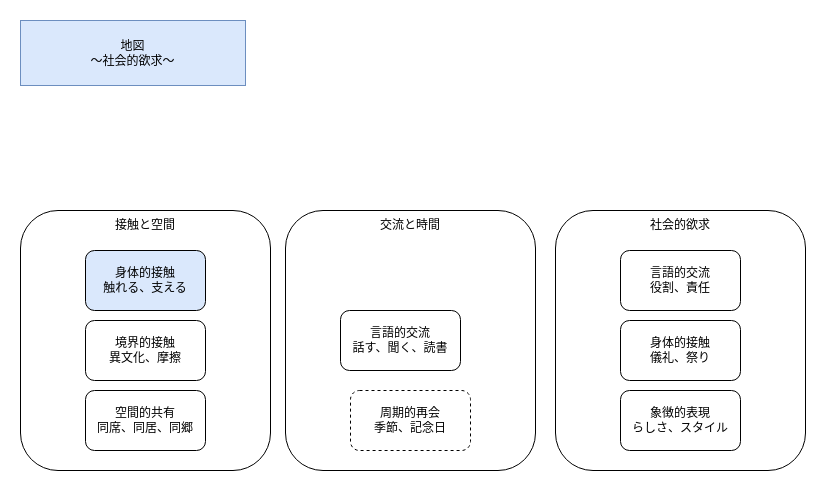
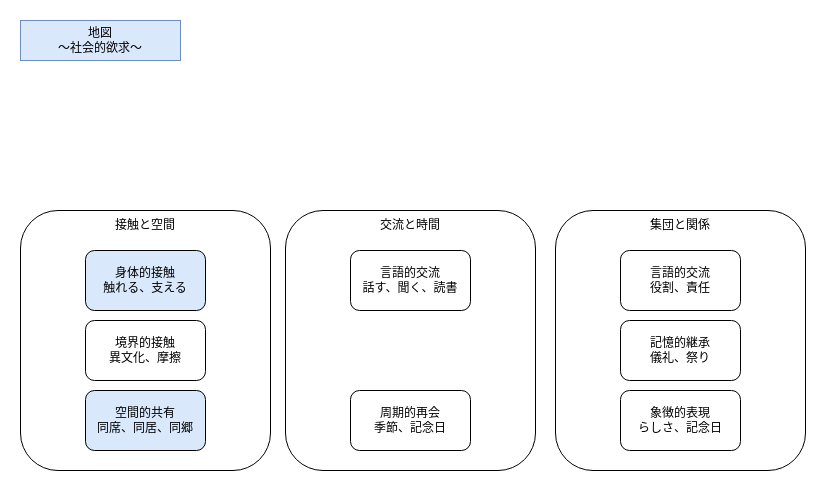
- <mxCell id="5" value="地図&lt;div&gt;～社会的欲求～&lt;/div&gt;" style="text;html=1;align=center;verticalAlign=middle;whiteSpace=wrap;rounded=0;fillColor=#dae8fc;strokeColor=#6c8ebf;" parent="1" vertex="1"><mxGeometry x="20" y="20" width="225" height="65" as="geometry" /></mxCell>
+ <mxCell id="5" value="地図&lt;div&gt;～社会的欲求～&lt;/div&gt;" style="text;html=1;align=center;verticalAlign=middle;whiteSpace=wrap;rounded=0;fillColor=#dae8fc;strokeColor=#6c8ebf;" parent="1" vertex="1"><mxGeometry x="20" y="20" width="160" height="40" as="geometry" /></mxCell>
- <mxCell id="16" value="社会的欲求" style="text;html=1;align=center;verticalAlign=middle;whiteSpace=wrap;rounded=0;" vertex="1" parent="1"><mxGeometry x="625" y="210" width="110" height="30" as="geometry" /></mxCell>
+ <mxCell id="16" value="集団と関係" style="text;html=1;align=center;verticalAlign=middle;whiteSpace=wrap;rounded=0;" vertex="1" parent="1"><mxGeometry x="625" y="210" width="110" height="30" as="geometry" /></mxCell>
- <mxCell id="7" value="言語的交流&lt;div&gt;話す、聞く、読書&lt;/div&gt;" style="rounded=1;whiteSpace=wrap;html=1;" vertex="1" parent="1"><mxGeometry x="340" y="310" width="120" height="60" as="geometry" /></mxCell>
+ <mxCell id="7" value="言語的交流&lt;div&gt;話す、聞く、読書&lt;/div&gt;" style="rounded=1;whiteSpace=wrap;html=1;" vertex="1" parent="1"><mxGeometry x="350" y="250" width="120" height="60" as="geometry" /></mxCell>
- <mxCell id="10" value="身体的接触&lt;div&gt;儀礼、祭り&lt;/div&gt;" style="rounded=1;whiteSpace=wrap;html=1;" vertex="1" parent="1"><mxGeometry x="620" y="320" width="120" height="60" as="geometry" /></mxCell>
+ <mxCell id="10" value="記憶的継承&lt;div&gt;儀礼、祭り&lt;/div&gt;" style="rounded=1;whiteSpace=wrap;html=1;" vertex="1" parent="1"><mxGeometry x="620" y="320" width="120" height="60" as="geometry" /></mxCell>
- <mxCell id="8" value="空間的共有&lt;div&gt;同席、同居、同郷&lt;/div&gt;" style="rounded=1;whiteSpace=wrap;html=1;" vertex="1" parent="1"><mxGeometry x="85" y="390" width="120" height="60" as="geometry" /></mxCell>
+ <mxCell id="8" value="空間的共有&lt;div&gt;同席、同居、同郷&lt;/div&gt;" style="rounded=1;whiteSpace=wrap;html=1;fillColor=#dae8fc;" vertex="1" parent="1"><mxGeometry x="85" y="390" width="120" height="60" as="geometry" /></mxCell>
- <mxCell id="13" value="周期的再会&lt;div&gt;季節、記念日&lt;/div&gt;" style="rounded=1;whiteSpace=wrap;html=1;dashed=1;" vertex="1" parent="1"><mxGeometry x="350" y="390" width="120" height="60" as="geometry" /></mxCell>
+ <mxCell id="13" value="周期的再会&lt;div&gt;季節、記念日&lt;/div&gt;" style="rounded=1;whiteSpace=wrap;html=1;" vertex="1" parent="1"><mxGeometry x="350" y="390" width="120" height="60" as="geometry" /></mxCell>
- <mxCell id="11" value="象徴的表現&lt;div&gt;らしさ、スタイル&lt;/div&gt;" style="rounded=1;whiteSpace=wrap;html=1;" vertex="1" parent="1"><mxGeometry x="620" y="390" width="120" height="60" as="geometry" /></mxCell>
+ <mxCell id="11" value="象徴的表現&lt;div&gt;らしさ、記念日&lt;/div&gt;" style="rounded=1;whiteSpace=wrap;html=1;" vertex="1" parent="1"><mxGeometry x="620" y="390" width="120" height="60" as="geometry" /></mxCell>
